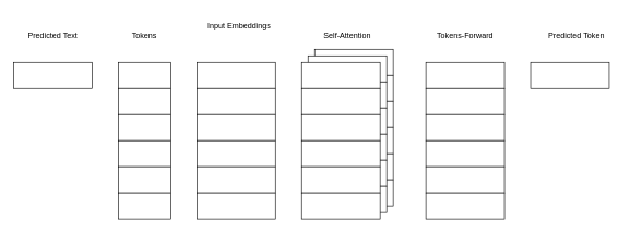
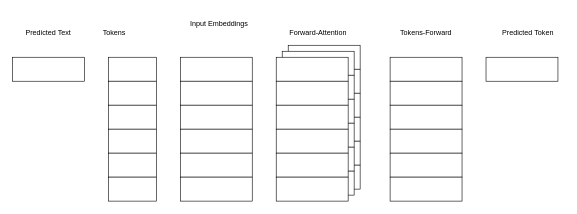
- <mxCell id="4" value="Tokens" style="text;html=1;strokeColor=none;fillColor=none;align=center;verticalAlign=middle;whiteSpace=wrap;rounded=0;" parent="1" vertex="1"><mxGeometry x="180" y="35" width="80" height="40" as="geometry" /></mxCell>
+ <mxCell id="4" value="Tokens" style="text;html=1;strokeColor=none;fillColor=none;align=center;verticalAlign=middle;whiteSpace=wrap;rounded=0;" parent="1" vertex="1"><mxGeometry x="150" y="35" width="80" height="40" as="geometry" /></mxCell>
- <mxCell id="41" value="Self-Attention" style="text;html=1;strokeColor=none;fillColor=none;align=center;verticalAlign=middle;whiteSpace=wrap;rounded=0;" vertex="1" parent="1"><mxGeometry x="460" y="35" width="140" height="40" as="geometry" /></mxCell>
+ <mxCell id="41" value="Forward-Attention" style="text;html=1;strokeColor=none;fillColor=none;align=center;verticalAlign=middle;whiteSpace=wrap;rounded=0;" vertex="1" parent="1"><mxGeometry x="460" y="35" width="140" height="40" as="geometry" /></mxCell>
